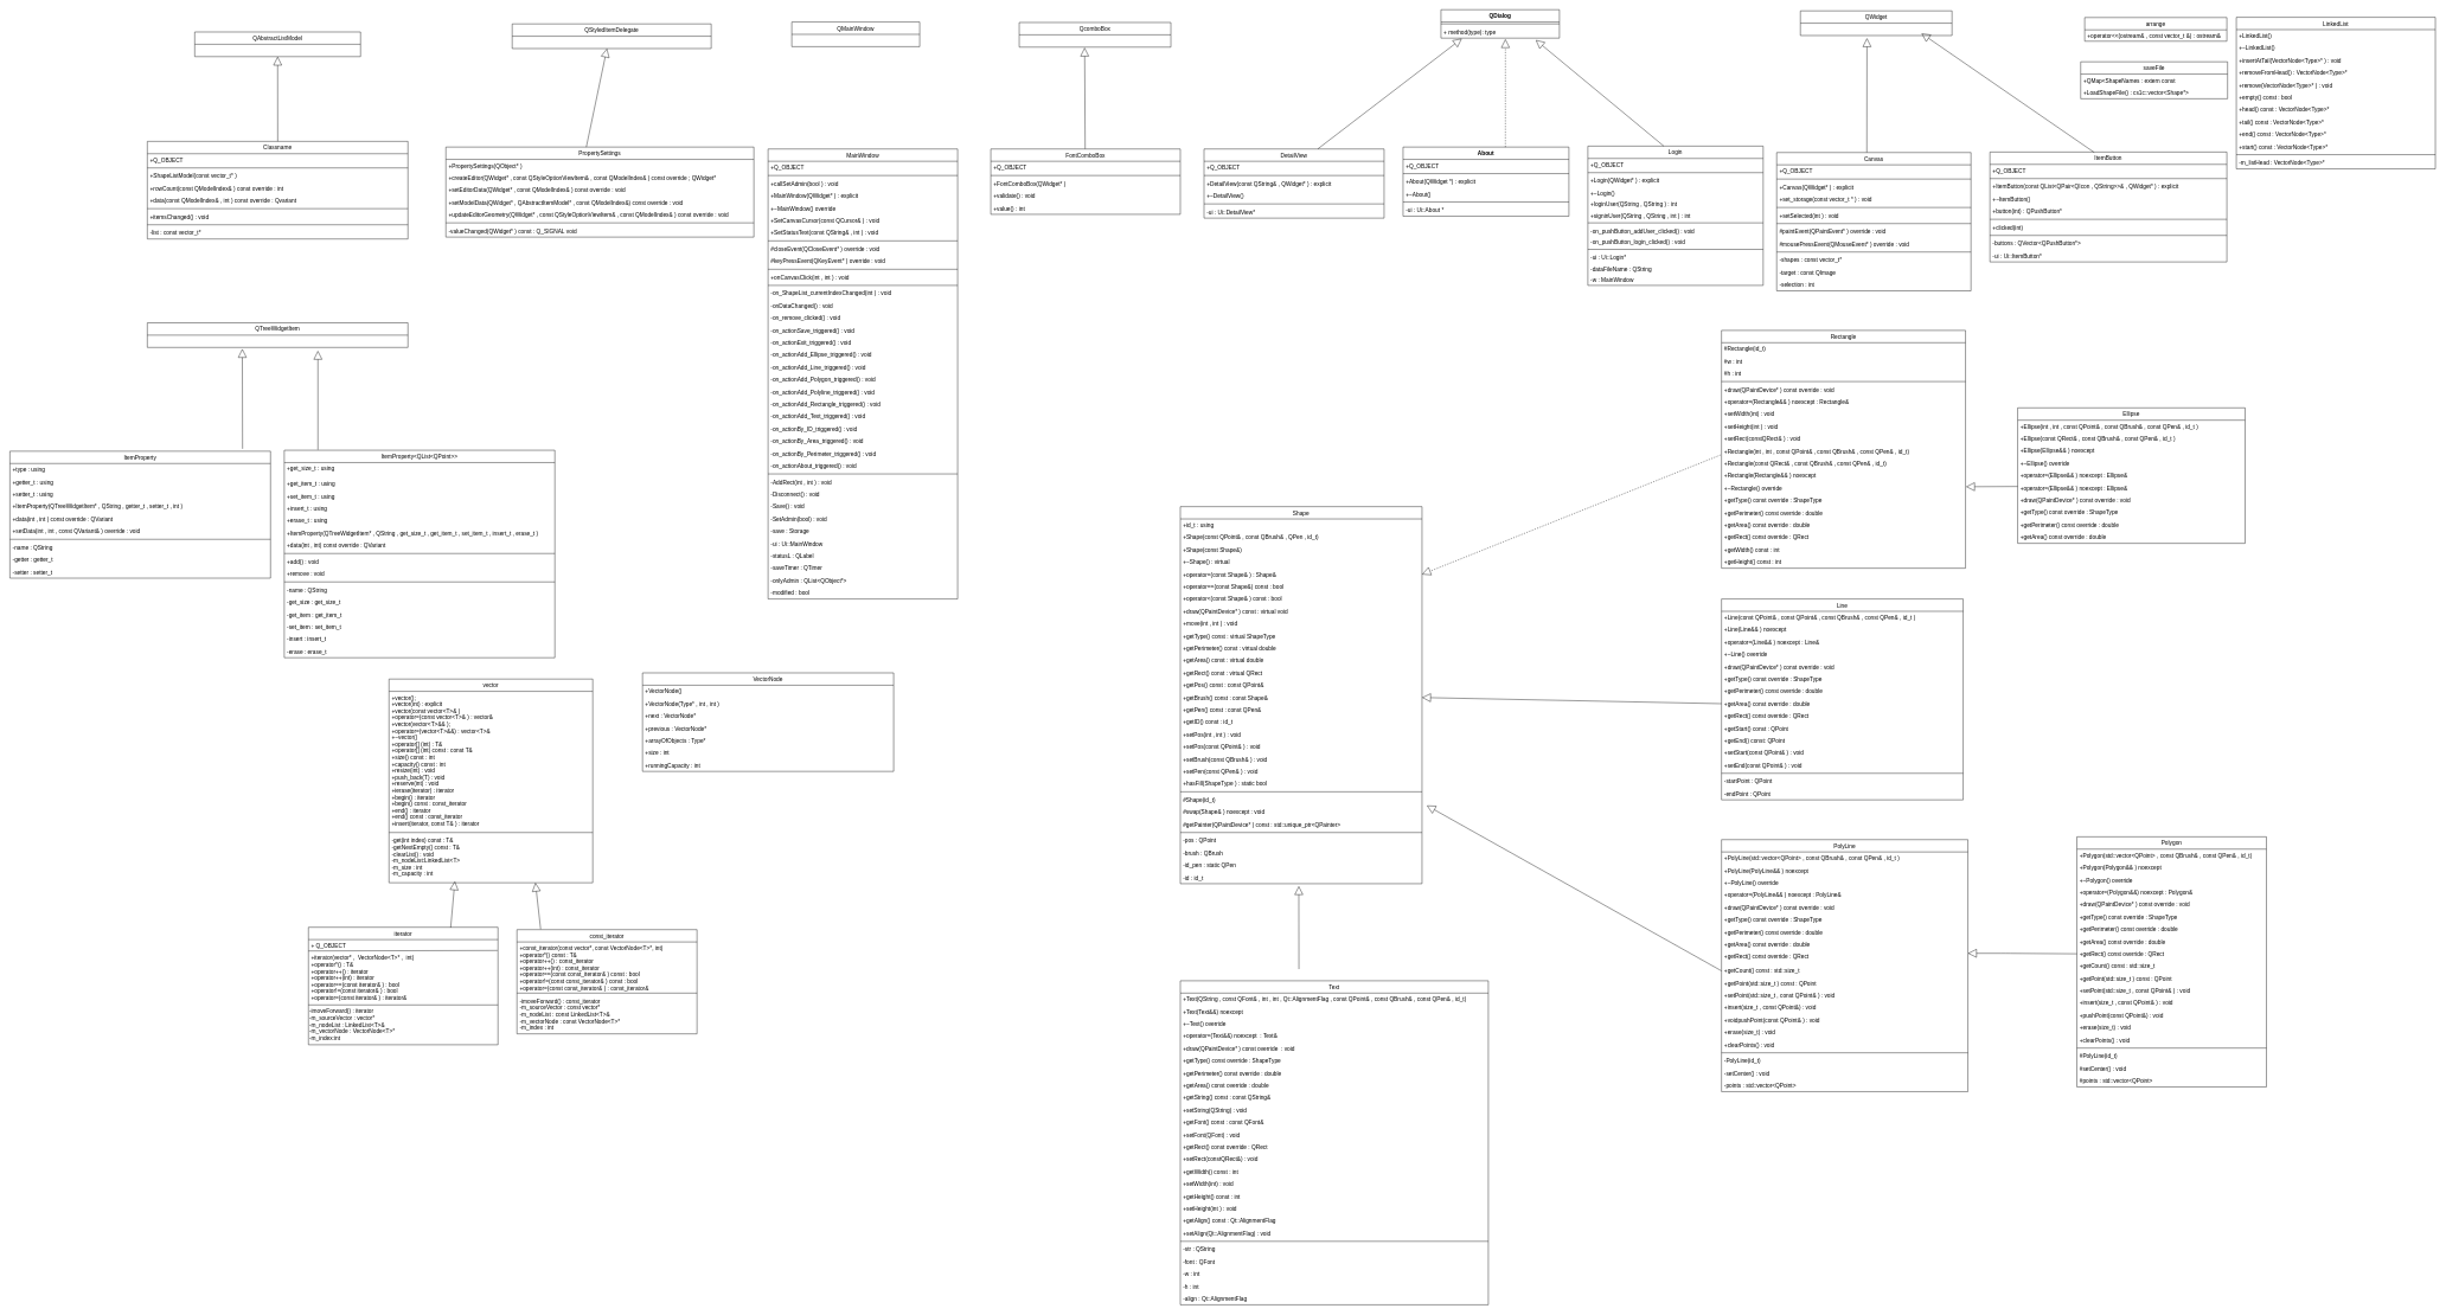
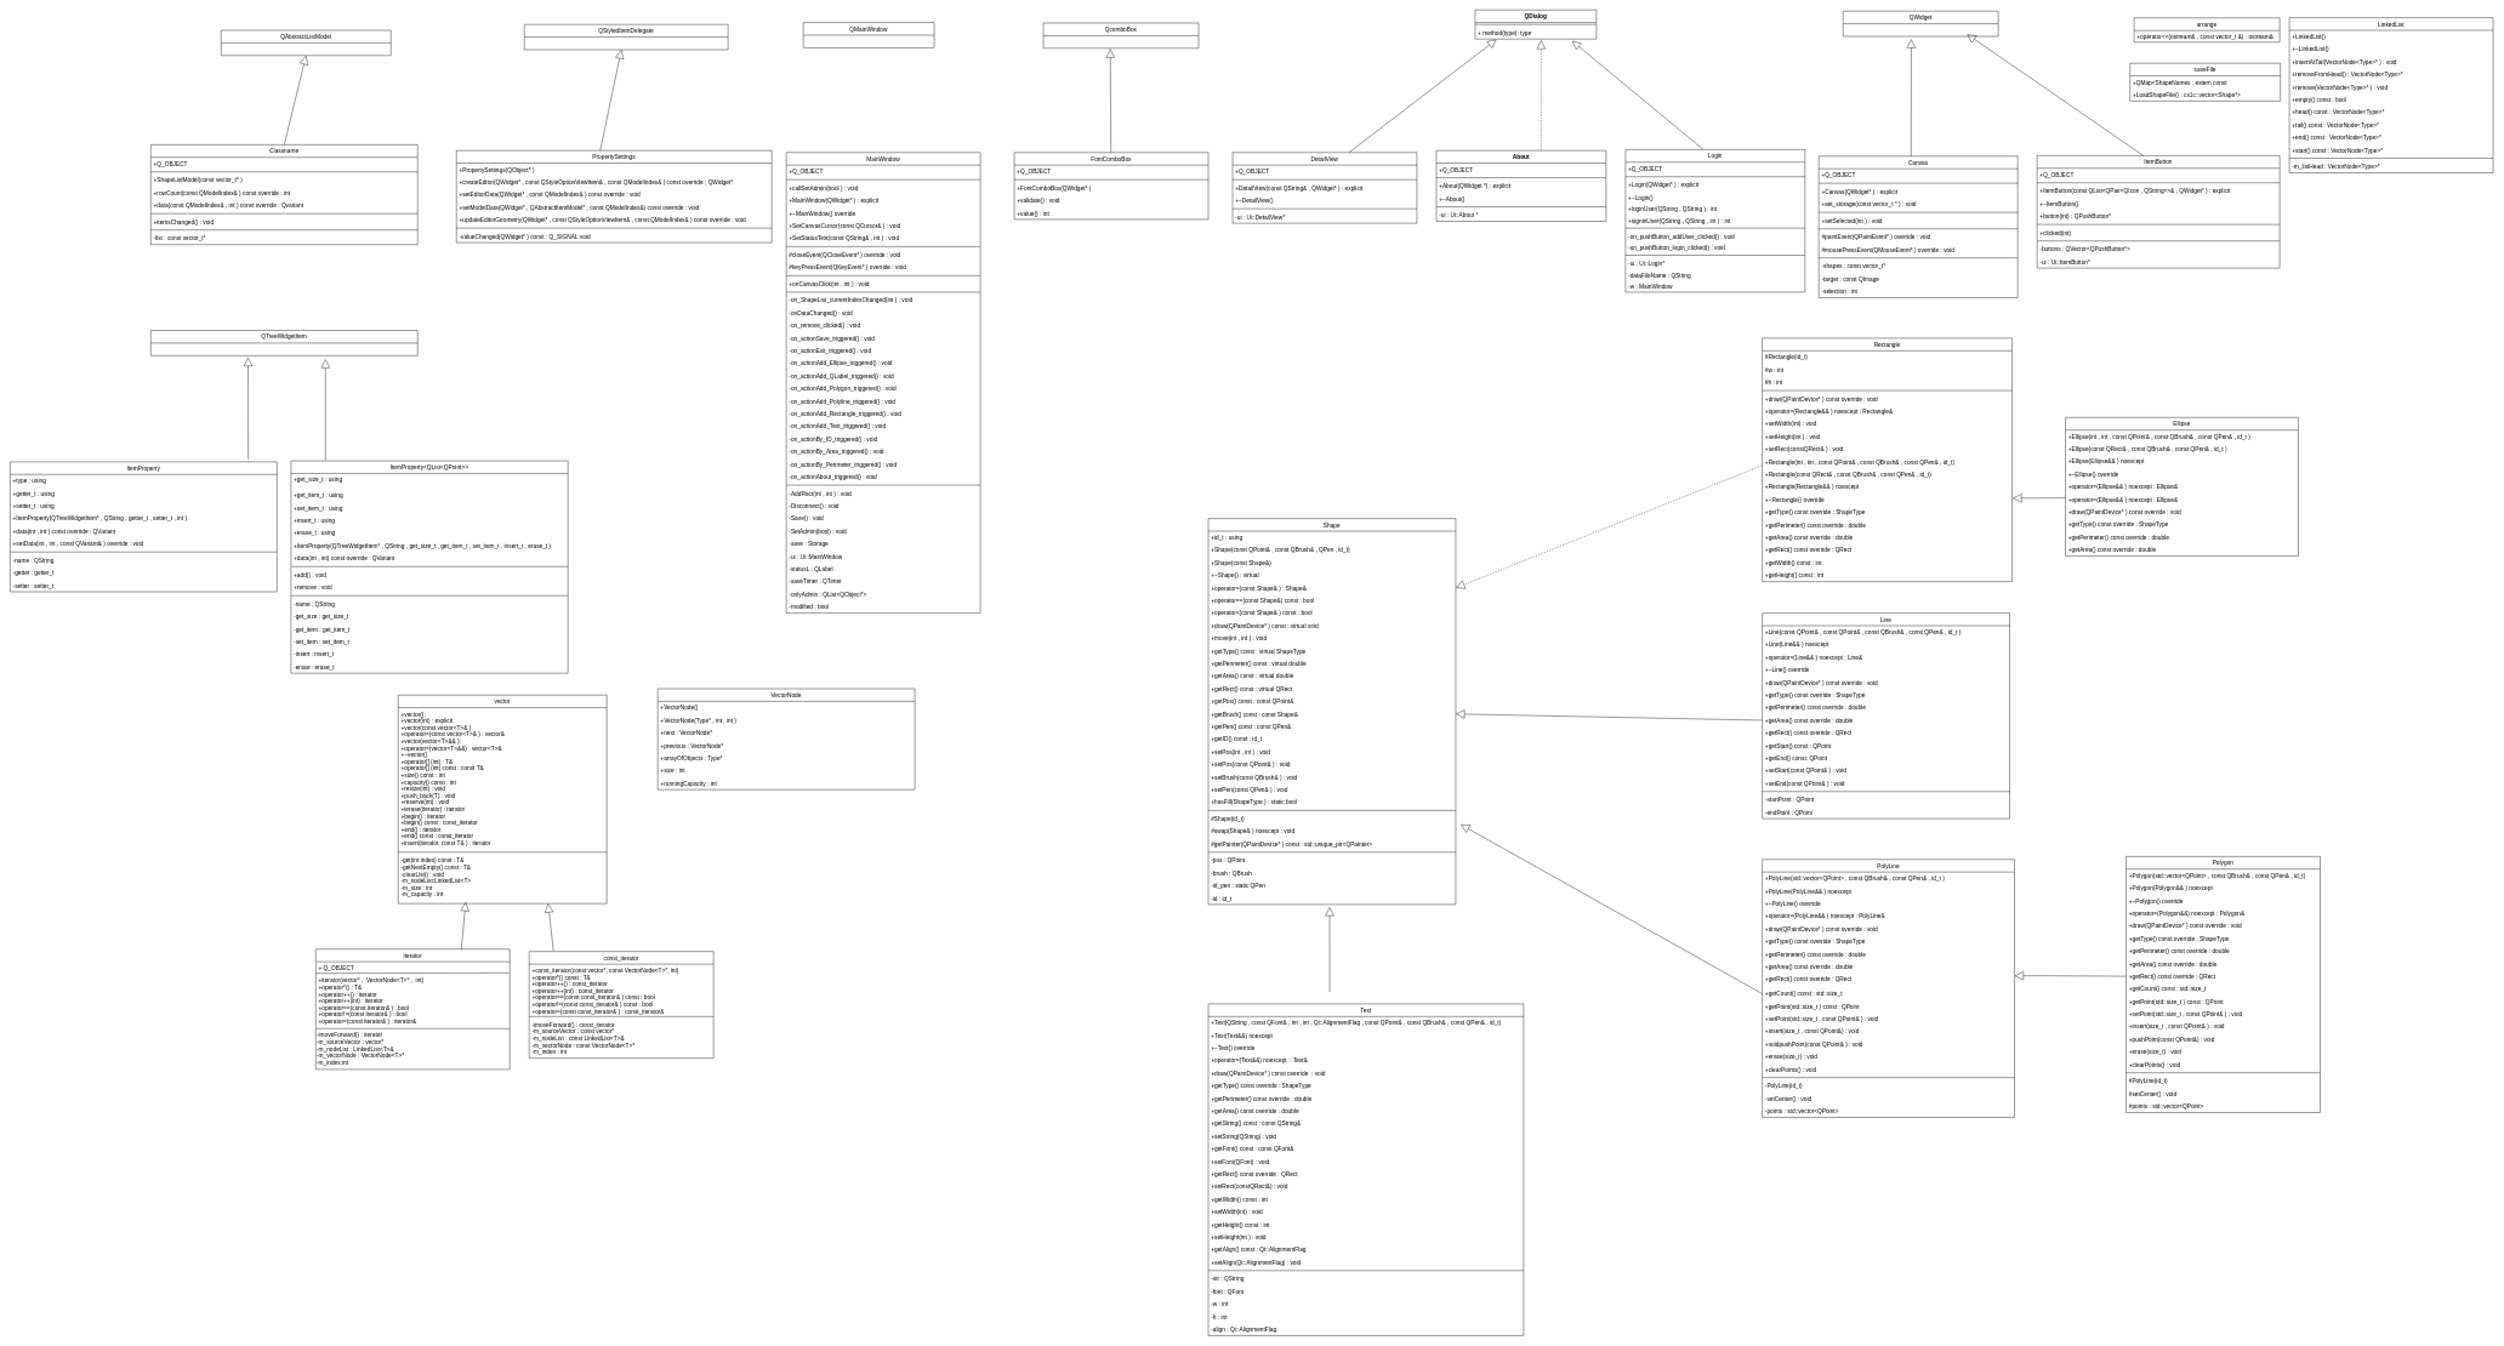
- <mxCell id="167" value="QMainWindow" style="swimlane;fontStyle=0;childLayout=stackLayout;horizontal=1;startSize=26;fillColor=none;horizontalStack=0;resizeParent=1;resizeParentMax=0;resizeLast=0;collapsible=1;marginBottom=0;" parent="1" vertex="1"><mxGeometry x="1670" y="46" width="270" height="52" as="geometry" /></mxCell>
+ <mxCell id="167" value="QMainWindow" style="swimlane;fontStyle=0;childLayout=stackLayout;horizontal=1;startSize=26;fillColor=none;horizontalStack=0;resizeParent=1;resizeParentMax=0;resizeLast=0;collapsible=1;marginBottom=0;" parent="1" vertex="1"><mxGeometry x="1655" y="46" width="270" height="52" as="geometry" /></mxCell>
- <mxCell id="271" value="QAbstractListModel" style="swimlane;fontStyle=0;childLayout=stackLayout;horizontal=1;startSize=26;fillColor=none;horizontalStack=0;resizeParent=1;resizeParentMax=0;resizeLast=0;collapsible=1;marginBottom=0;" parent="1" vertex="1"><mxGeometry x="410" y="67" width="350" height="52" as="geometry" /></mxCell>
+ <mxCell id="271" value="QAbstractListModel" style="swimlane;fontStyle=0;childLayout=stackLayout;horizontal=1;startSize=26;fillColor=none;horizontalStack=0;resizeParent=1;resizeParentMax=0;resizeLast=0;collapsible=1;marginBottom=0;" parent="1" vertex="1"><mxGeometry x="455" y="62" width="350" height="52" as="geometry" /></mxCell>
- <mxCell id="188" value="-on_actionAdd_Line_triggered() : void&#10;" style="text;strokeColor=none;fillColor=none;align=left;verticalAlign=top;spacingLeft=4;spacingRight=4;overflow=hidden;rotatable=0;points=[[0,0.5],[1,0.5]];portConstraint=eastwest;" parent="168" vertex="1"><mxGeometry y="448" width="400" height="26" as="geometry" /></mxCell>
+ <mxCell id="188" value="-on_actionAdd_QLabel_triggered() : void&#10;" style="text;strokeColor=none;fillColor=none;align=left;verticalAlign=top;spacingLeft=4;spacingRight=4;overflow=hidden;rotatable=0;points=[[0,0.5],[1,0.5]];portConstraint=eastwest;" parent="168" vertex="1"><mxGeometry y="448" width="400" height="26" as="geometry" /></mxCell>
